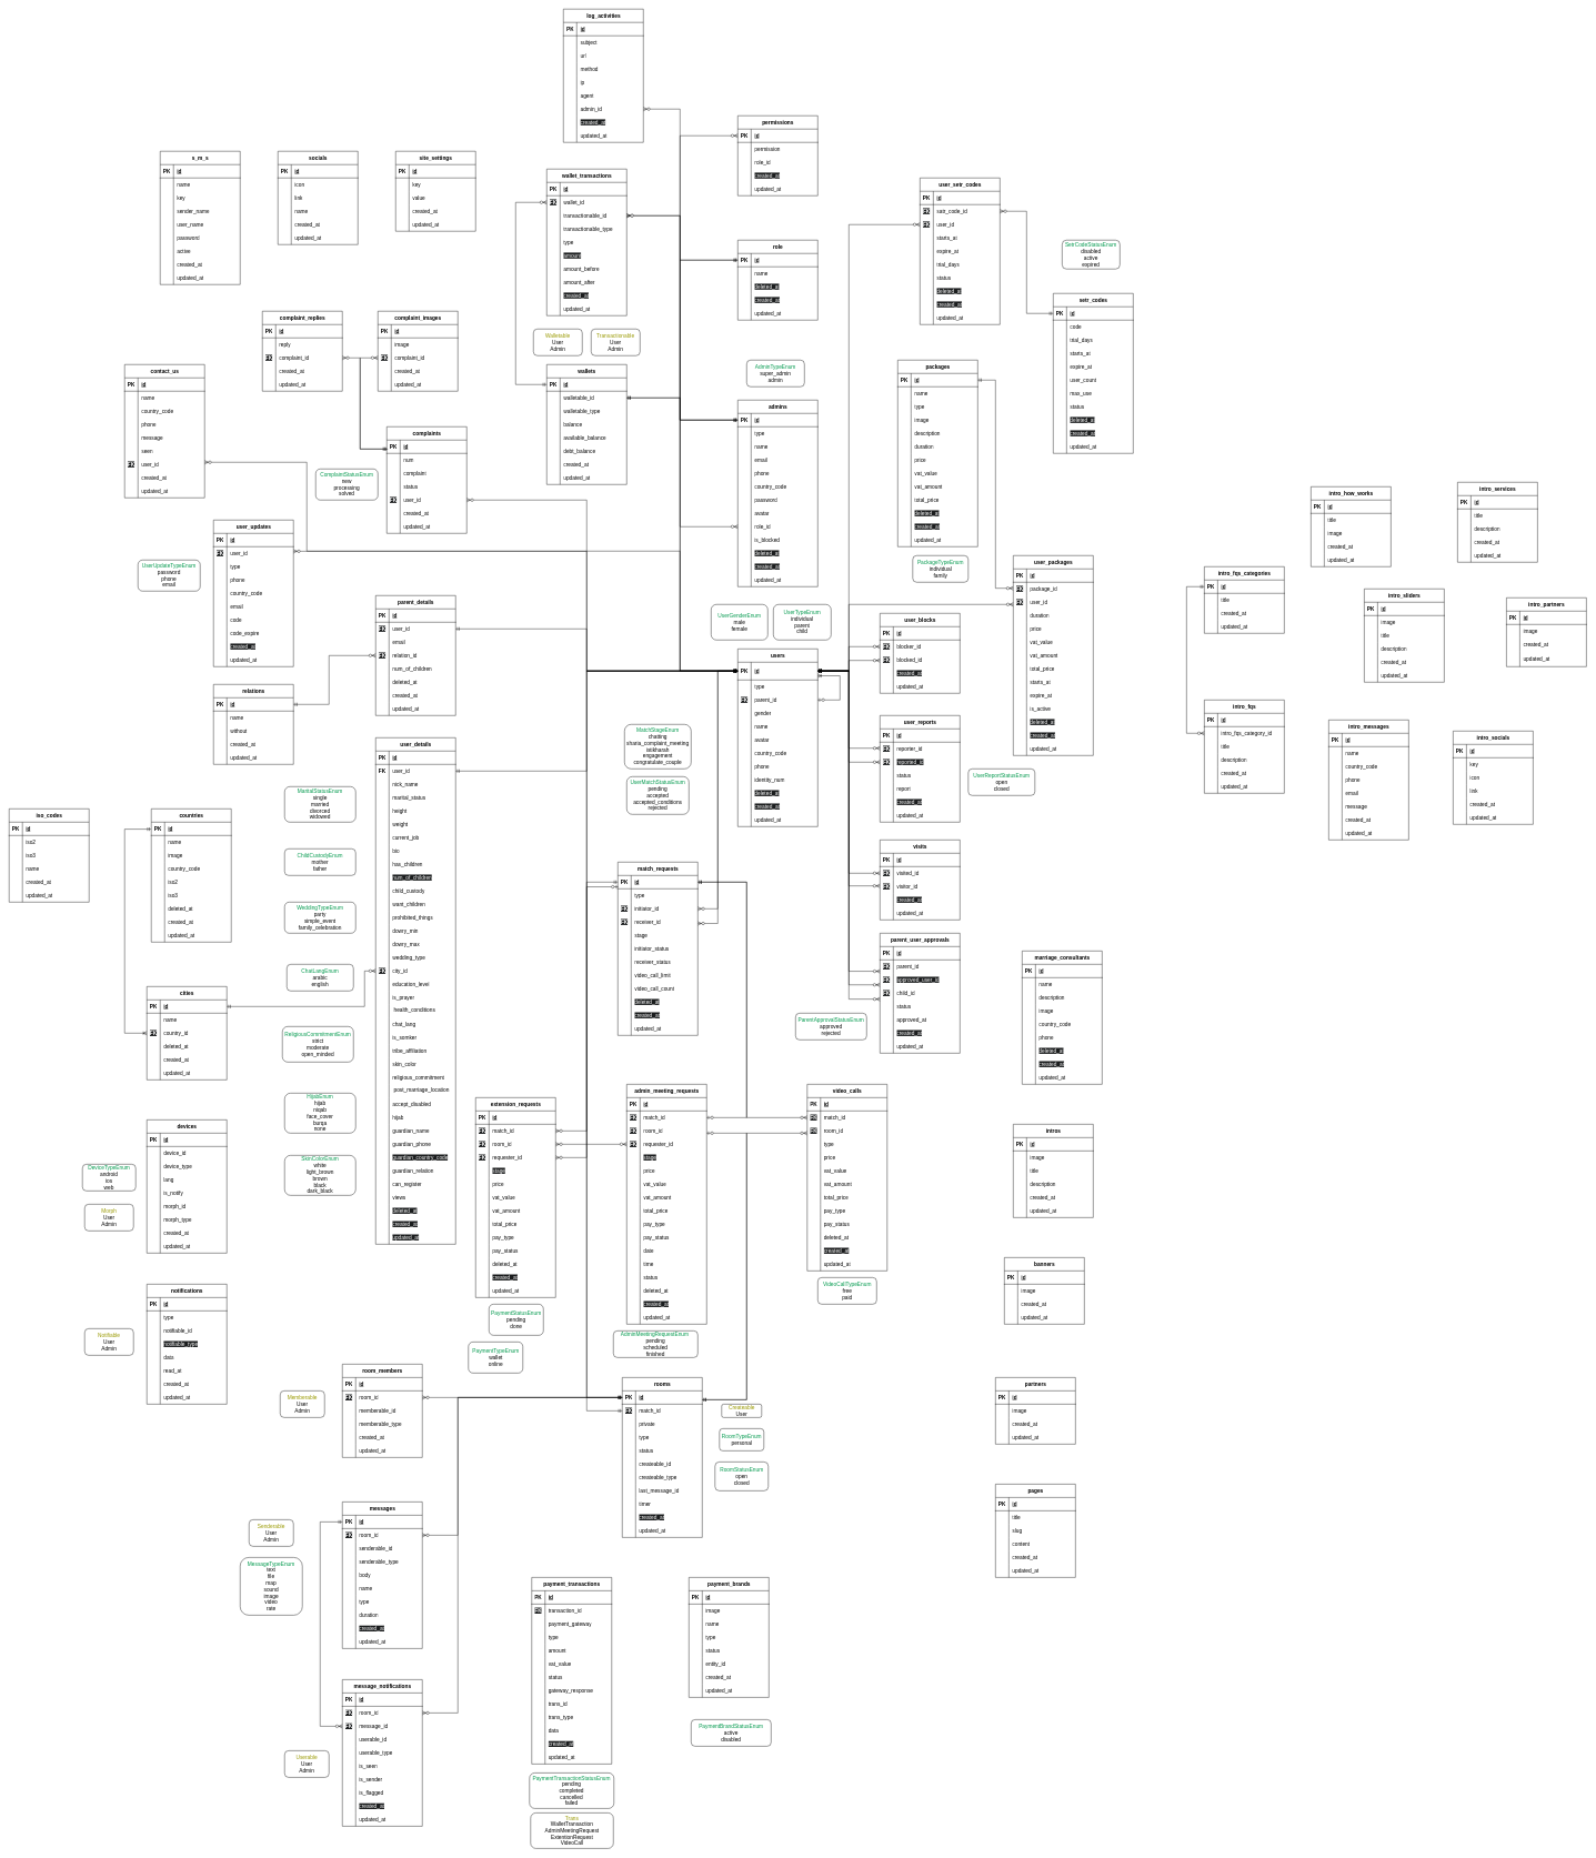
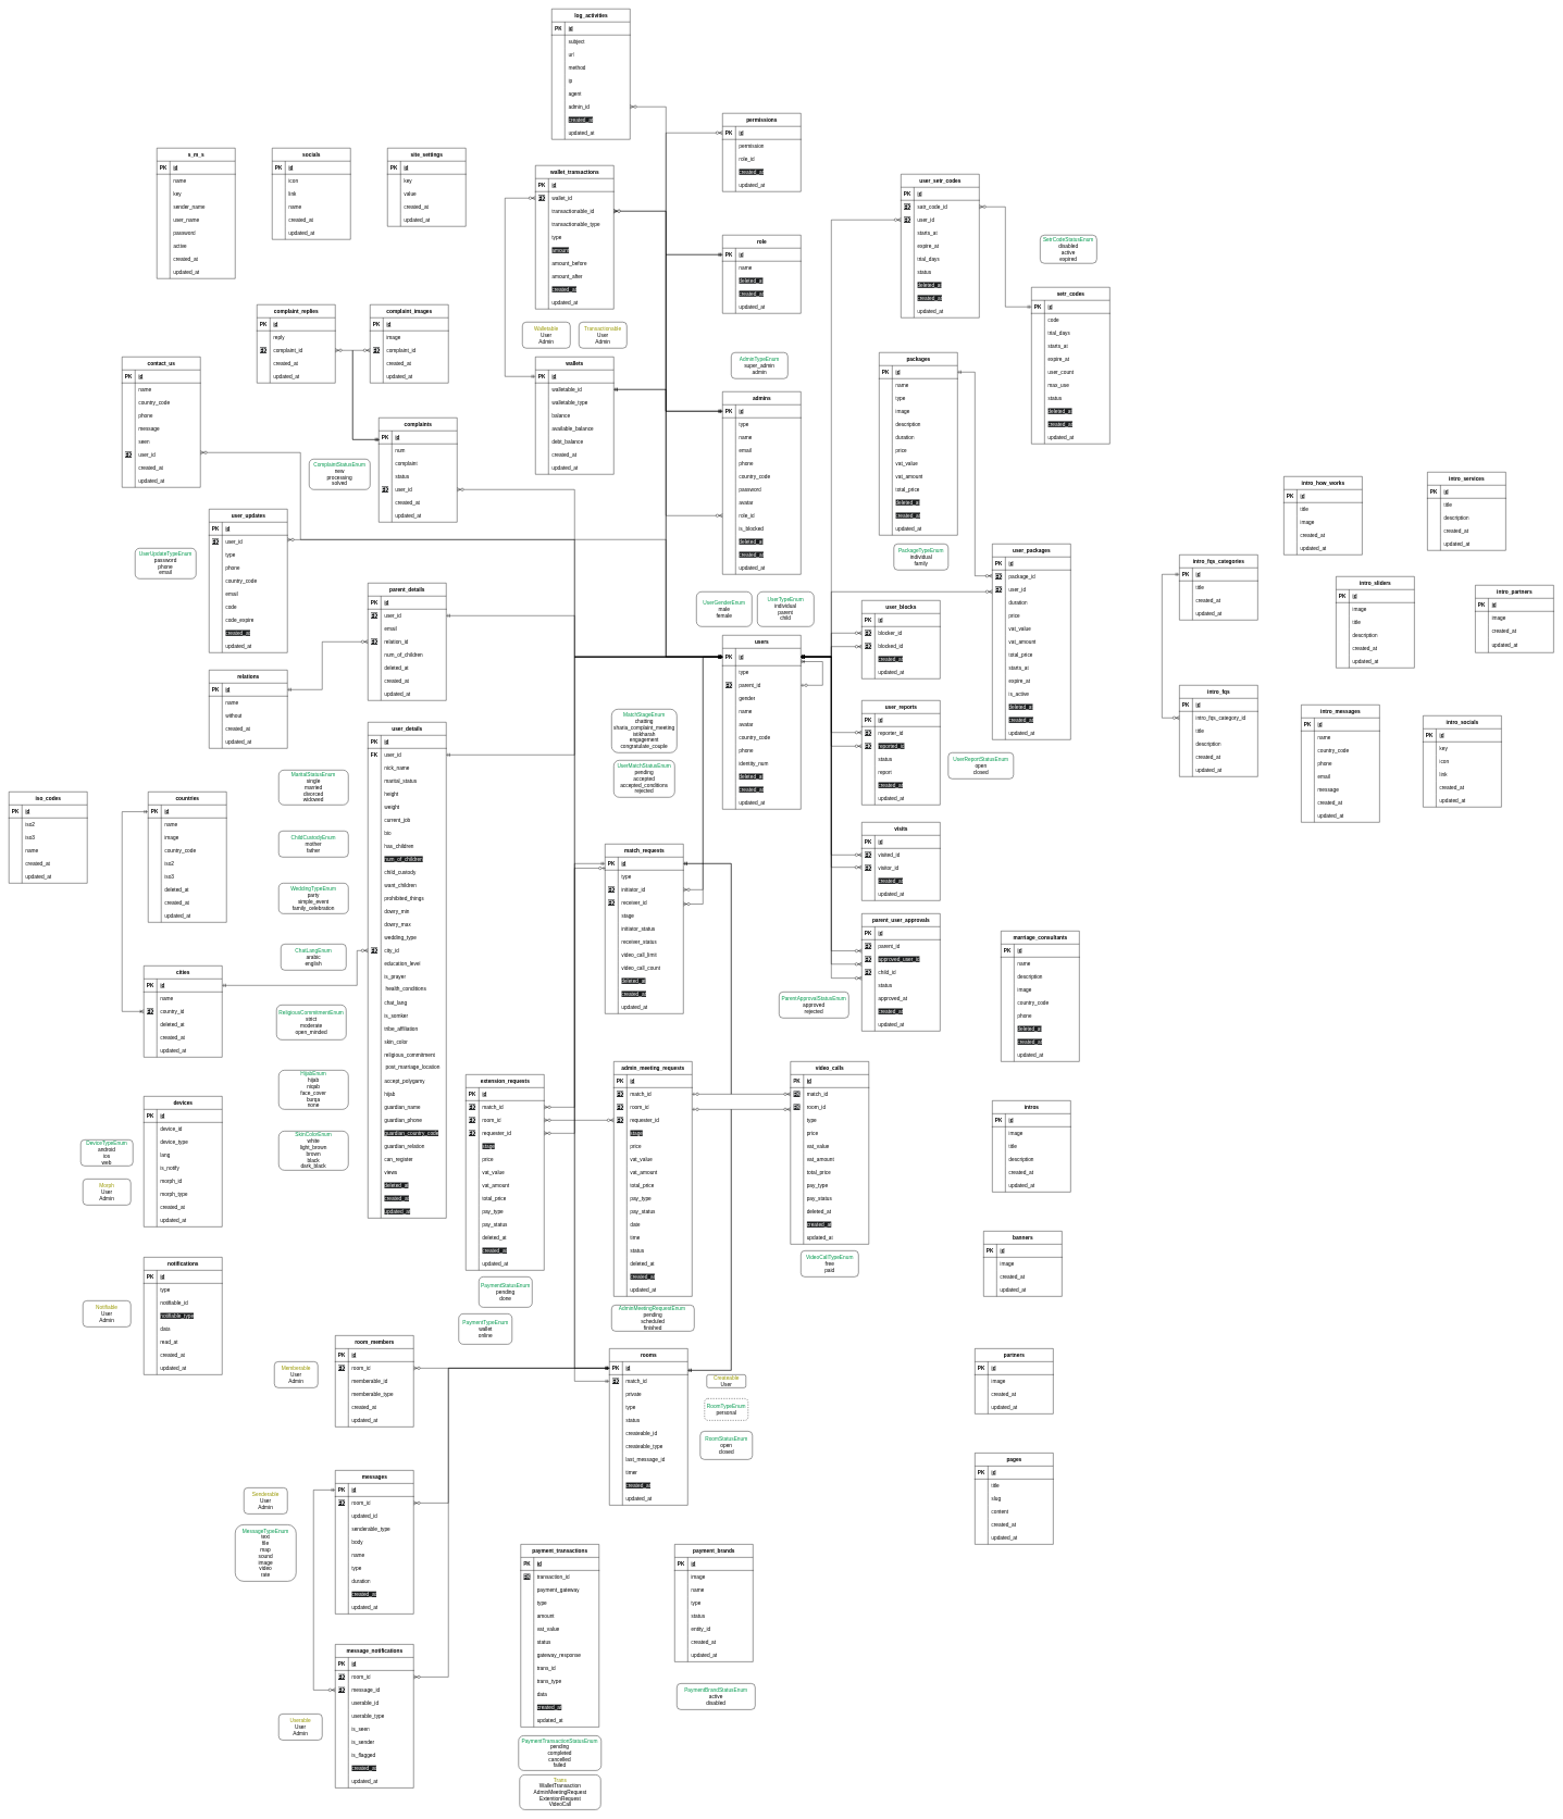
- <mxCell id="83" value="&lt;meta charset=&quot;utf-8&quot;&gt;accept_disabled" style="shape=partialRectangle;connectable=0;fillColor=none;top=0;left=0;bottom=0;right=0;align=left;spacingLeft=6;overflow=hidden;whiteSpace=wrap;html=1;" parent="81" vertex="1"><mxGeometry x="30" width="150" height="30" as="geometry"><mxRectangle width="150" height="30" as="alternateBounds" /></mxGeometry></mxCell>
+ <mxCell id="83" value="&lt;meta charset=&quot;utf-8&quot;&gt;accept_polygamy" style="shape=partialRectangle;connectable=0;fillColor=none;top=0;left=0;bottom=0;right=0;align=left;spacingLeft=6;overflow=hidden;whiteSpace=wrap;html=1;" parent="81" vertex="1"><mxGeometry x="30" width="150" height="30" as="geometry"><mxRectangle width="150" height="30" as="alternateBounds" /></mxGeometry></mxCell>
- <mxCell id="1074" value="&lt;div&gt;&lt;span&gt;&lt;font style=&quot;color: rgb(0, 153, 77);&quot;&gt;AdminMeetingRequestEnum&amp;nbsp;&lt;/font&gt;&lt;/span&gt;&lt;/div&gt;&lt;div&gt;pending&lt;/div&gt;&lt;div&gt;scheduled&lt;/div&gt;&lt;div&gt;finished&lt;/div&gt;" style="rounded=1;whiteSpace=wrap;html=1;fillColor=none;" parent="1" vertex="1"><mxGeometry x="1380" y="2995" width="190" height="60" as="geometry" /></mxCell>
+ <mxCell id="1074" value="&lt;div&gt;&lt;span&gt;&lt;font style=&quot;color: rgb(0, 153, 77);&quot;&gt;AdminMeetingRequestEnum&amp;nbsp;&lt;/font&gt;&lt;/span&gt;&lt;/div&gt;&lt;div&gt;pending&lt;/div&gt;&lt;div&gt;scheduled&lt;/div&gt;&lt;div&gt;finished&lt;/div&gt;" style="rounded=1;whiteSpace=wrap;html=1;fillColor=none;" parent="1" vertex="1"><mxGeometry x="1405" y="3000" width="190" height="60" as="geometry" /></mxCell>
- <mxCell id="1072" value="&lt;font style=&quot;color: rgb(0, 153, 77);&quot;&gt;RoomTypeEnum&lt;/font&gt;&lt;div&gt;personal&lt;/div&gt;" style="rounded=1;whiteSpace=wrap;html=1;fillColor=none;" parent="1" vertex="1"><mxGeometry x="1618.75" y="3215" width="100" height="50" as="geometry" /></mxCell>
+ <mxCell id="1072" value="&lt;font style=&quot;color: rgb(0, 153, 77);&quot;&gt;RoomTypeEnum&lt;/font&gt;&lt;div&gt;personal&lt;/div&gt;" style="rounded=1;whiteSpace=wrap;html=1;fillColor=none;dashed=1;" parent="1" vertex="1"><mxGeometry x="1618.75" y="3215" width="100" height="50" as="geometry" /></mxCell>
- <mxCell id="1177" value="&lt;div&gt;senderable_id&lt;/div&gt;" style="shape=partialRectangle;connectable=0;fillColor=none;top=0;left=0;bottom=0;right=0;align=left;spacingLeft=6;overflow=hidden;whiteSpace=wrap;html=1;" parent="1175" vertex="1"><mxGeometry x="30" width="150" height="30" as="geometry"><mxRectangle width="150" height="30" as="alternateBounds" /></mxGeometry></mxCell>
+ <mxCell id="1177" value="&lt;div&gt;updated_id&lt;/div&gt;" style="shape=partialRectangle;connectable=0;fillColor=none;top=0;left=0;bottom=0;right=0;align=left;spacingLeft=6;overflow=hidden;whiteSpace=wrap;html=1;" parent="1175" vertex="1"><mxGeometry x="30" width="150" height="30" as="geometry"><mxRectangle width="150" height="30" as="alternateBounds" /></mxGeometry></mxCell>
